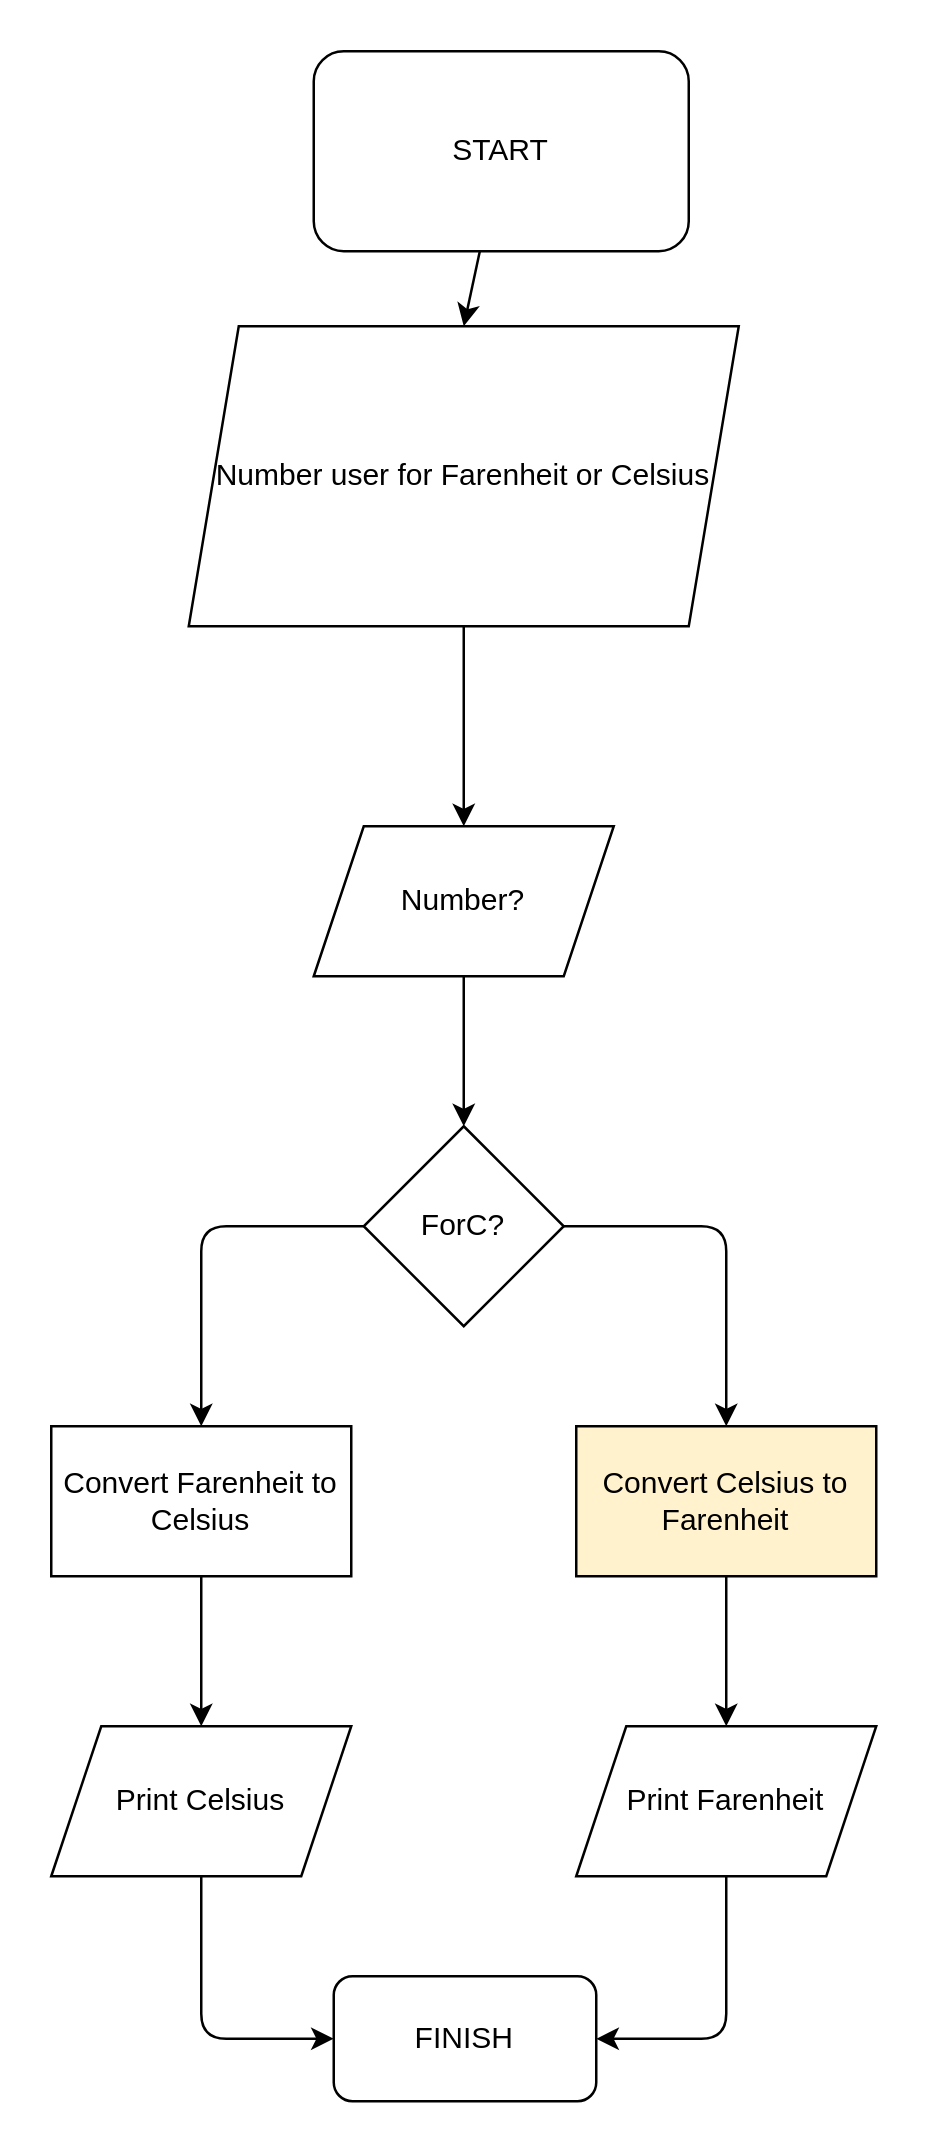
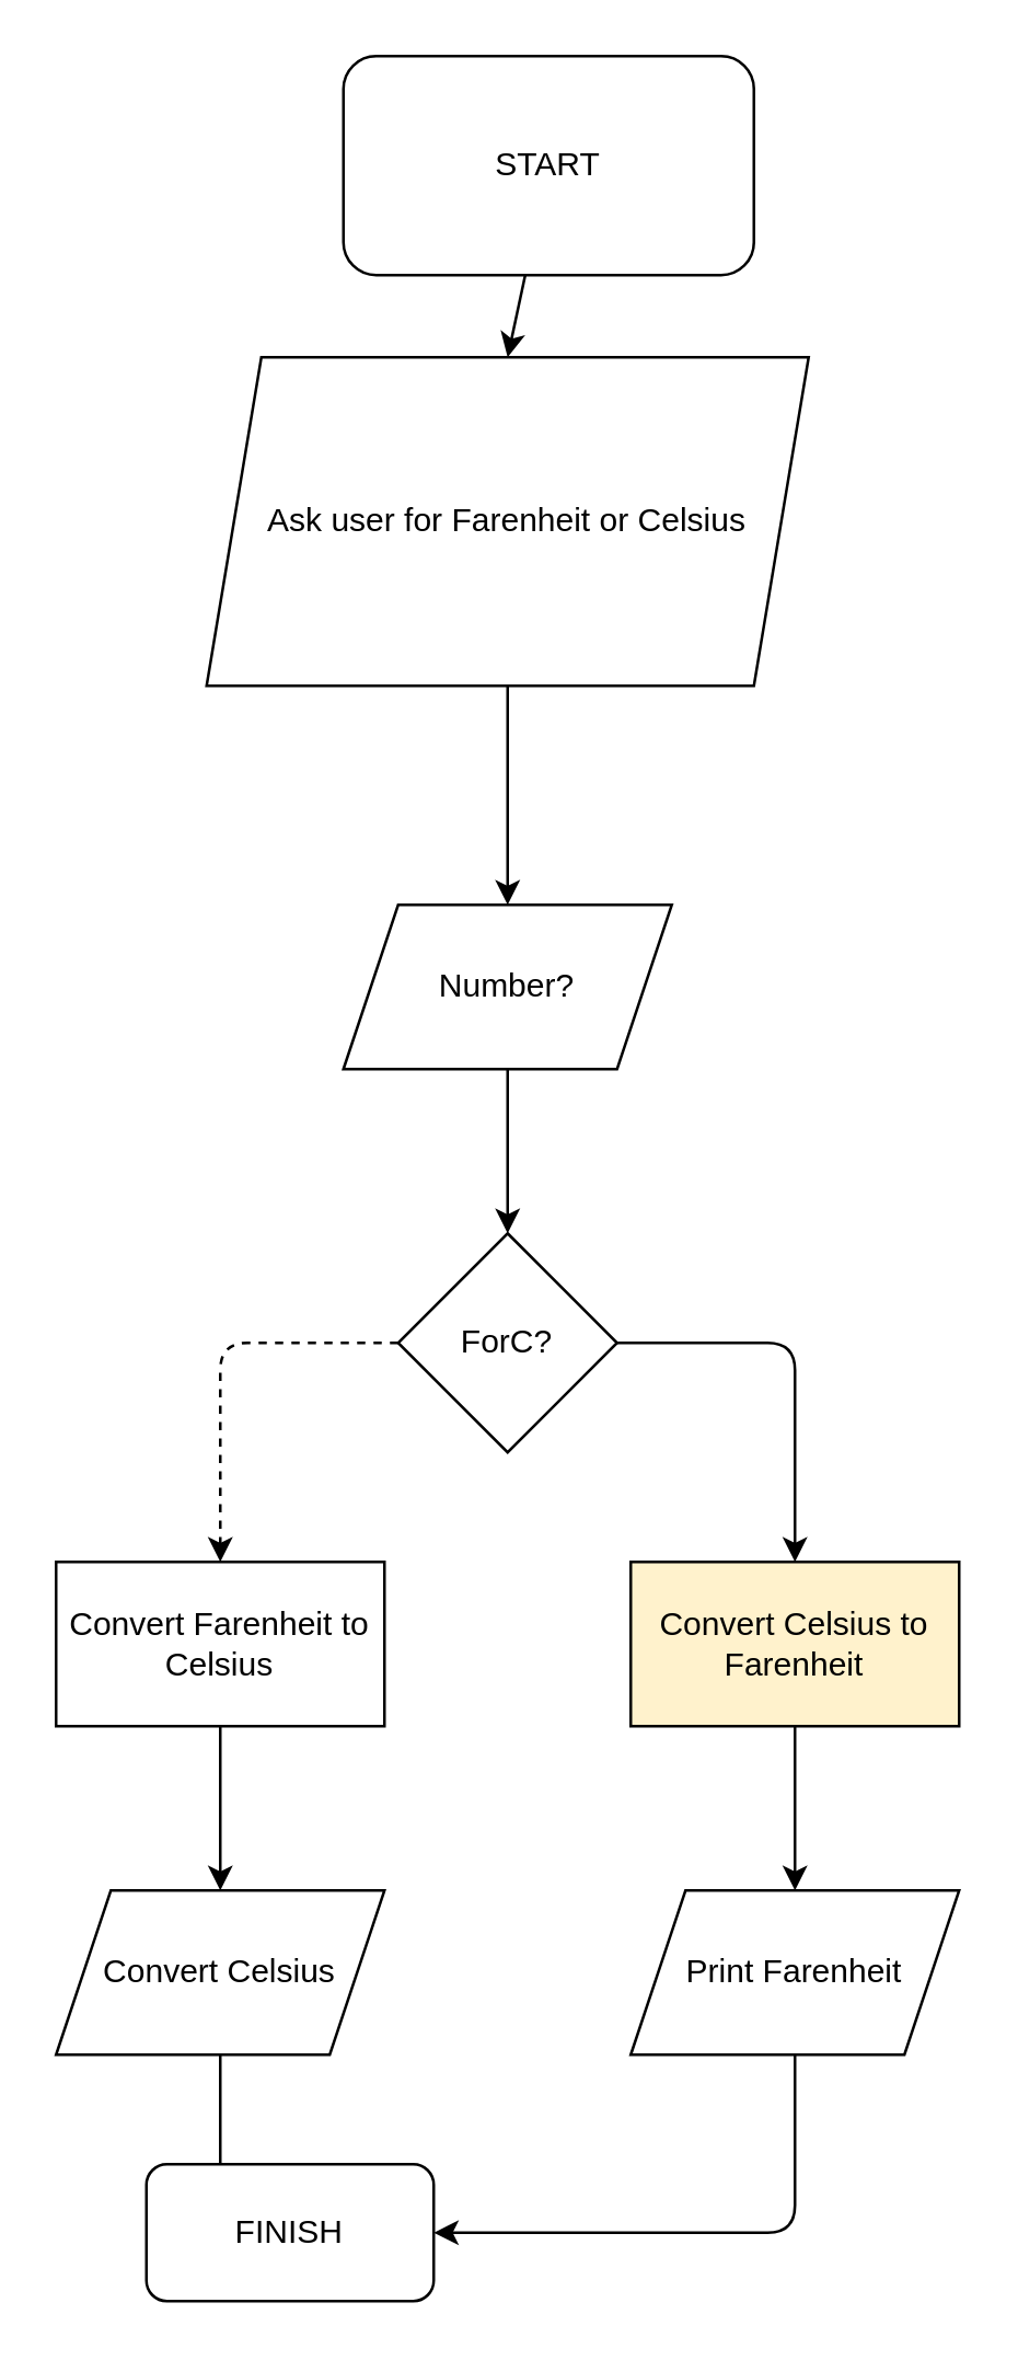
- <mxCell id="5" value="Number user for Farenheit or Celsius" style="shape=parallelogram;perimeter=parallelogramPerimeter;whiteSpace=wrap;html=1;fixedSize=1;" vertex="1" parent="1"><mxGeometry x="75" y="130" width="220" height="120" as="geometry" /></mxCell>
+ <mxCell id="5" value="Ask user for Farenheit or Celsius" style="shape=parallelogram;perimeter=parallelogramPerimeter;whiteSpace=wrap;html=1;fixedSize=1;" vertex="1" parent="1"><mxGeometry x="75" y="130" width="220" height="120" as="geometry" /></mxCell>
- <mxCell id="9" style="edgeStyle=none;html=1;exitX=0;exitY=0.5;exitDx=0;exitDy=0;entryX=0.5;entryY=0;entryDx=0;entryDy=0;" edge="1" parent="1" source="10" target="12"><mxGeometry relative="1" as="geometry"><mxPoint x="120" y="490.4" as="targetPoint" /><Array as="points"><mxPoint x="80" y="490" /></Array></mxGeometry></mxCell>
+ <mxCell id="9" style="edgeStyle=none;html=1;exitX=0;exitY=0.5;exitDx=0;exitDy=0;entryX=0.5;entryY=0;entryDx=0;entryDy=0;dashed=1;" edge="1" parent="1" source="10" target="12"><mxGeometry relative="1" as="geometry"><mxPoint x="120" y="490.4" as="targetPoint" /><Array as="points"><mxPoint x="80" y="490" /></Array></mxGeometry></mxCell>
- <mxCell id="16" value="Print Celsius" style="shape=parallelogram;perimeter=parallelogramPerimeter;whiteSpace=wrap;html=1;fixedSize=1;" vertex="1" parent="1"><mxGeometry x="20" y="690" width="120" height="60" as="geometry" /></mxCell>
+ <mxCell id="16" value="Convert Celsius" style="shape=parallelogram;perimeter=parallelogramPerimeter;whiteSpace=wrap;html=1;fixedSize=1;" vertex="1" parent="1"><mxGeometry x="20" y="690" width="120" height="60" as="geometry" /></mxCell>
- <mxCell id="19" value="FINISH" style="rounded=1;whiteSpace=wrap;html=1;" vertex="1" parent="1"><mxGeometry x="133" y="790" width="105" height="50" as="geometry" /></mxCell>
+ <mxCell id="19" value="FINISH" style="rounded=1;whiteSpace=wrap;html=1;" vertex="1" parent="1"><mxGeometry x="53" y="790" width="105" height="50" as="geometry" /></mxCell>
